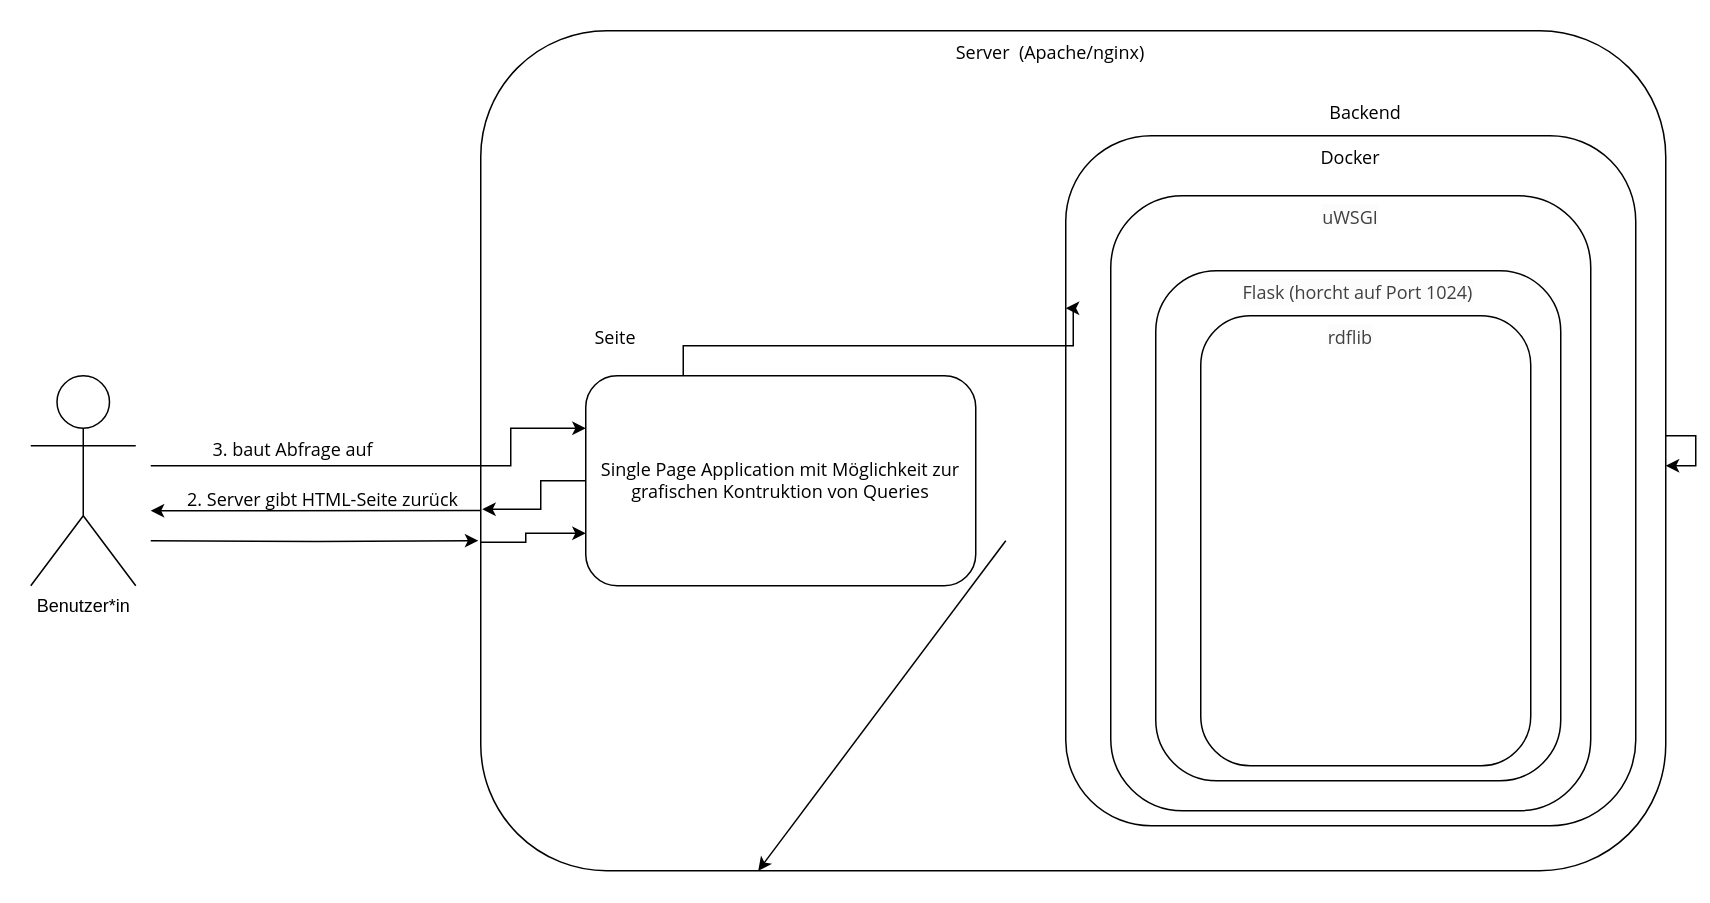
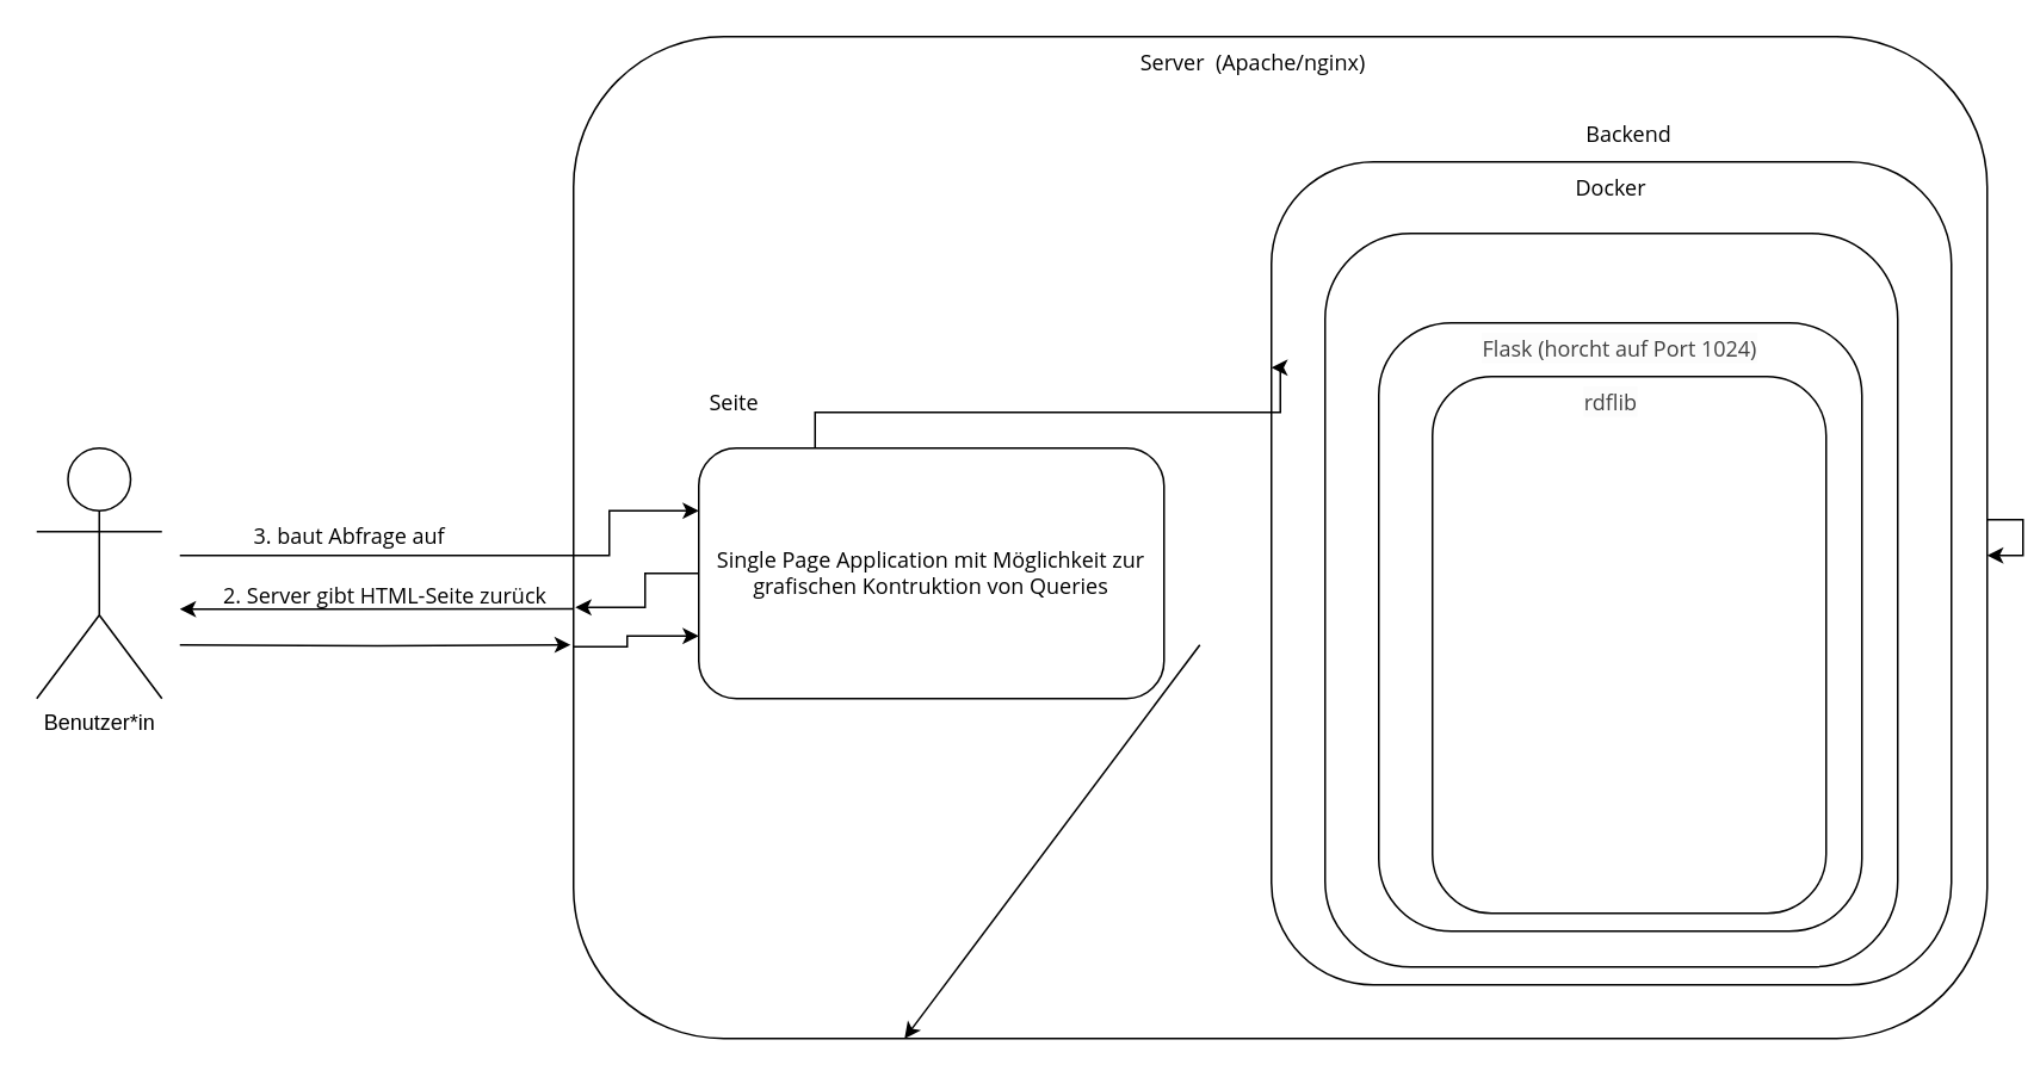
- <mxCell id="20" value="&lt;span style=&quot;color: rgb(64 , 64 , 64) ; background-color: rgb(252 , 252 , 252)&quot;&gt;&lt;font style=&quot;font-size: 12px&quot;&gt;uWSGI&lt;/font&gt;&lt;/span&gt;" style="text;html=1;strokeColor=none;fillColor=none;align=center;verticalAlign=middle;whiteSpace=wrap;rounded=0;fontFamily=Open Sans;fontSource=https%3A%2F%2Ffonts.googleapis.com%2Fcss%3Ffamily%3DOpen%2BSans;" vertex="1" parent="1"><mxGeometry x="780" y="130" width="240" height="30" as="geometry" /></mxCell>
